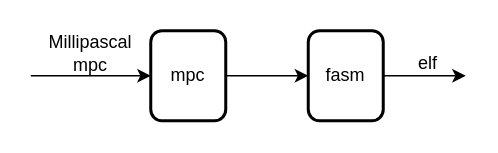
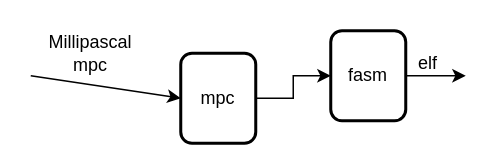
- <mxCell id="3" value="mpc" style="rounded=1;whiteSpace=wrap;html=1;strokeWidth=2;fillColor=none;" vertex="1" parent="1"><mxGeometry x="100" y="20" width="50" height="60" as="geometry" /></mxCell>
+ <mxCell id="3" value="mpc" style="rounded=1;whiteSpace=wrap;html=1;strokeWidth=2;fillColor=none;" vertex="1" parent="1"><mxGeometry x="120" y="35" width="50" height="60" as="geometry" /></mxCell>
- <mxCell id="7" value="fasm" style="rounded=1;whiteSpace=wrap;html=1;strokeWidth=2;fillColor=none;" vertex="1" parent="1"><mxGeometry x="205" y="20" width="50" height="60" as="geometry" /></mxCell>
+ <mxCell id="7" value="fasm" style="rounded=1;whiteSpace=wrap;html=1;strokeWidth=2;fillColor=none;" vertex="1" parent="1"><mxGeometry x="220" y="20" width="50" height="60" as="geometry" /></mxCell>
